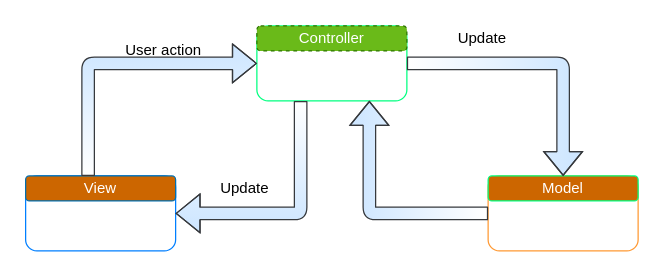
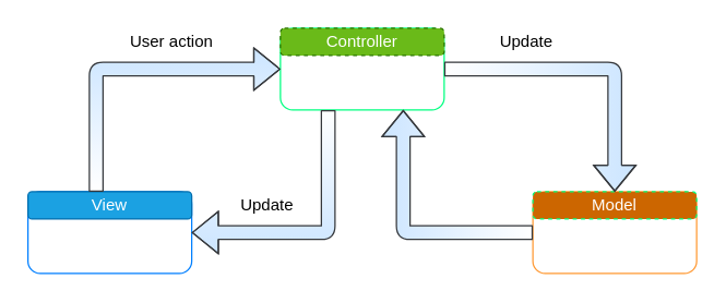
- <mxCell id="13" value="User action" style="text;html=1;align=center;verticalAlign=middle;resizable=0;points=[];autosize=1;strokeColor=none;" parent="1" vertex="1"><mxGeometry x="90" y="30" width="80" height="20" as="geometry" /></mxCell>
+ <mxCell id="13" value="User action" style="text;html=1;align=center;verticalAlign=middle;resizable=0;points=[];autosize=1;strokeColor=none;" parent="1" vertex="1"><mxGeometry x="85" y="20" width="80" height="20" as="geometry" /></mxCell>
- <mxCell id="7" value="&lt;font color=&quot;#ffffff&quot;&gt;View&lt;br&gt;&lt;/font&gt;" style="rounded=1;whiteSpace=wrap;html=1;fillColor=#cc6600;strokeColor=#006EAF;fontColor=#ffffff;" parent="1" vertex="1"><mxGeometry x="20" y="140" width="120" height="20" as="geometry" /></mxCell>
+ <mxCell id="7" value="&lt;font color=&quot;#ffffff&quot;&gt;View&lt;br&gt;&lt;/font&gt;" style="rounded=1;whiteSpace=wrap;html=1;fillColor=#1ba1e2;strokeColor=#006EAF;fontColor=#ffffff;" parent="1" vertex="1"><mxGeometry x="20" y="140" width="120" height="20" as="geometry" /></mxCell>
- <mxCell id="5" value="&lt;font color=&quot;#ffffff&quot;&gt;Model&lt;br&gt;&lt;/font&gt;" style="rounded=1;whiteSpace=wrap;html=1;strokeColor=#00FF80;fillColor=#CC6600;" parent="1" vertex="1"><mxGeometry x="390" y="140" width="120" height="20" as="geometry" /></mxCell>
+ <mxCell id="5" value="&lt;font color=&quot;#ffffff&quot;&gt;Model&lt;br&gt;&lt;/font&gt;" style="rounded=1;whiteSpace=wrap;html=1;strokeColor=#00FF80;fillColor=#CC6600;dashed=1;" parent="1" vertex="1"><mxGeometry x="390" y="140" width="120" height="20" as="geometry" /></mxCell>
